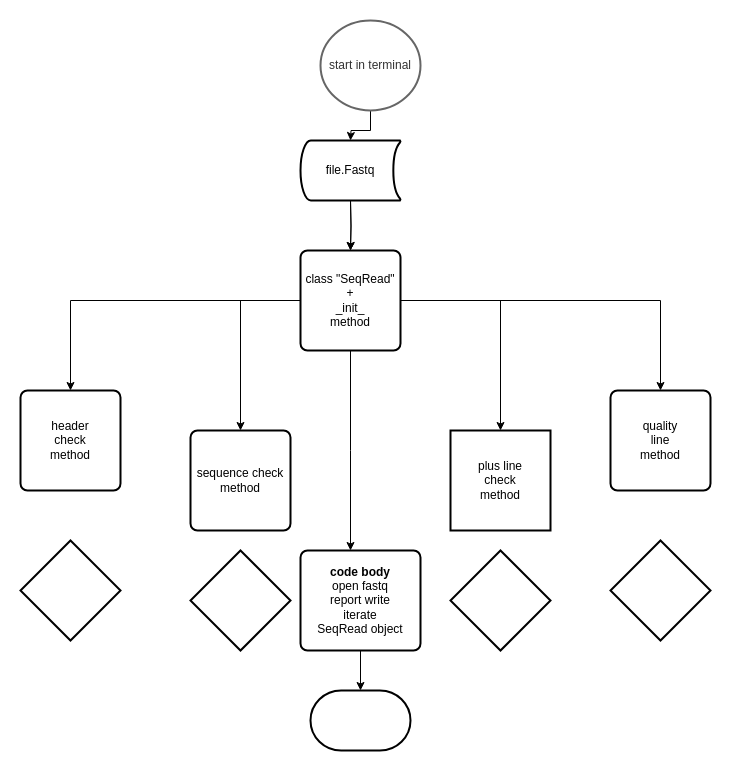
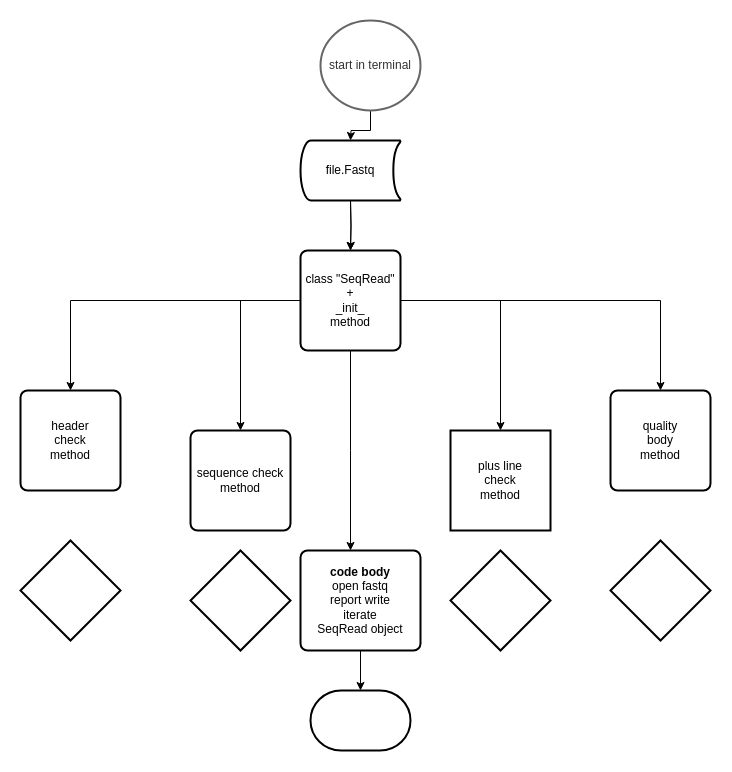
- <mxCell id="14" value="&lt;div&gt;quality &lt;br&gt;&lt;/div&gt;&lt;div&gt;line&lt;br&gt;&lt;/div&gt;&lt;div&gt;method&lt;br&gt;&lt;/div&gt;" style="rounded=1;whiteSpace=wrap;html=1;absoluteArcSize=1;arcSize=14;strokeWidth=2;fillColor=#ffffff;gradientColor=#ffffff;direction=west;" parent="1" vertex="1"><mxGeometry x="610" y="390" width="100" height="100" as="geometry" /></mxCell>
+ <mxCell id="14" value="&lt;div&gt;quality &lt;br&gt;&lt;/div&gt;&lt;div&gt;body&lt;br&gt;&lt;/div&gt;&lt;div&gt;method&lt;br&gt;&lt;/div&gt;" style="rounded=1;whiteSpace=wrap;html=1;absoluteArcSize=1;arcSize=14;strokeWidth=2;fillColor=#ffffff;gradientColor=#ffffff;direction=west;" parent="1" vertex="1"><mxGeometry x="610" y="390" width="100" height="100" as="geometry" /></mxCell>
